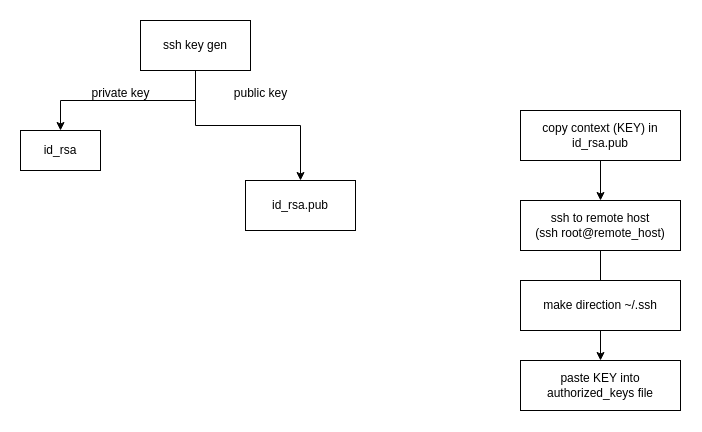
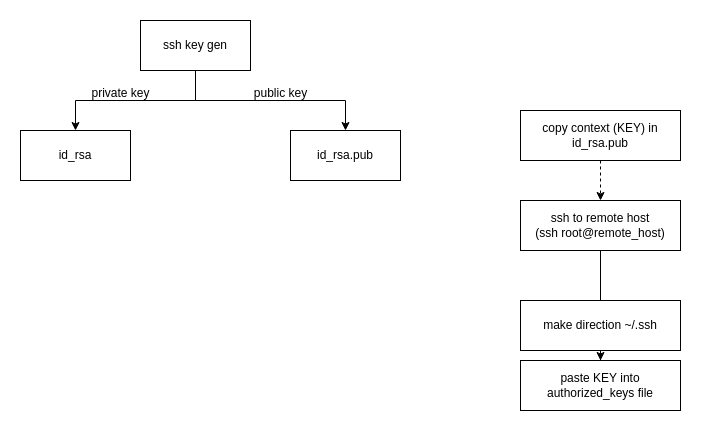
- <mxCell id="7" value="public key" style="text;html=1;align=center;verticalAlign=middle;resizable=0;points=[];autosize=1;strokeColor=none;fillColor=none;" vertex="1" parent="1"><mxGeometry x="220" y="78" width="80" height="30" as="geometry" /></mxCell>
+ <mxCell id="7" value="public key" style="text;html=1;align=center;verticalAlign=middle;resizable=0;points=[];autosize=1;strokeColor=none;fillColor=none;" vertex="1" parent="1"><mxGeometry x="240" y="78" width="80" height="30" as="geometry" /></mxCell>
- <mxCell id="2" value="id_rsa" style="html=1;whiteSpace=wrap;" vertex="1" parent="1"><mxGeometry x="20" y="130" width="80" height="40" as="geometry" /></mxCell>
+ <mxCell id="2" value="id_rsa" style="html=1;whiteSpace=wrap;" vertex="1" parent="1"><mxGeometry x="20" y="130" width="110" height="50" as="geometry" /></mxCell>
- <mxCell id="9" style="edgeStyle=orthogonalEdgeStyle;rounded=0;orthogonalLoop=1;jettySize=auto;html=1;" edge="1" parent="1" source="10" target="12"><mxGeometry relative="1" as="geometry" /></mxCell>
+ <mxCell id="9" style="edgeStyle=orthogonalEdgeStyle;rounded=0;orthogonalLoop=1;jettySize=auto;html=1;dashed=1;" edge="1" parent="1" source="10" target="12"><mxGeometry relative="1" as="geometry" /></mxCell>
- <mxCell id="6" value="id_rsa.pub" style="html=1;whiteSpace=wrap;" vertex="1" parent="1"><mxGeometry x="245" y="180" width="110" height="50" as="geometry" /></mxCell>
+ <mxCell id="6" value="id_rsa.pub" style="html=1;whiteSpace=wrap;" vertex="1" parent="1"><mxGeometry x="290" y="130" width="110" height="50" as="geometry" /></mxCell>
- <mxCell id="14" value="make direction ~/.ssh" style="html=1;whiteSpace=wrap;" vertex="1" parent="1"><mxGeometry x="520" y="280" width="160" height="50" as="geometry" /></mxCell>
+ <mxCell id="14" value="make direction ~/.ssh" style="html=1;whiteSpace=wrap;" vertex="1" parent="1"><mxGeometry x="520" y="300" width="160" height="50" as="geometry" /></mxCell>
